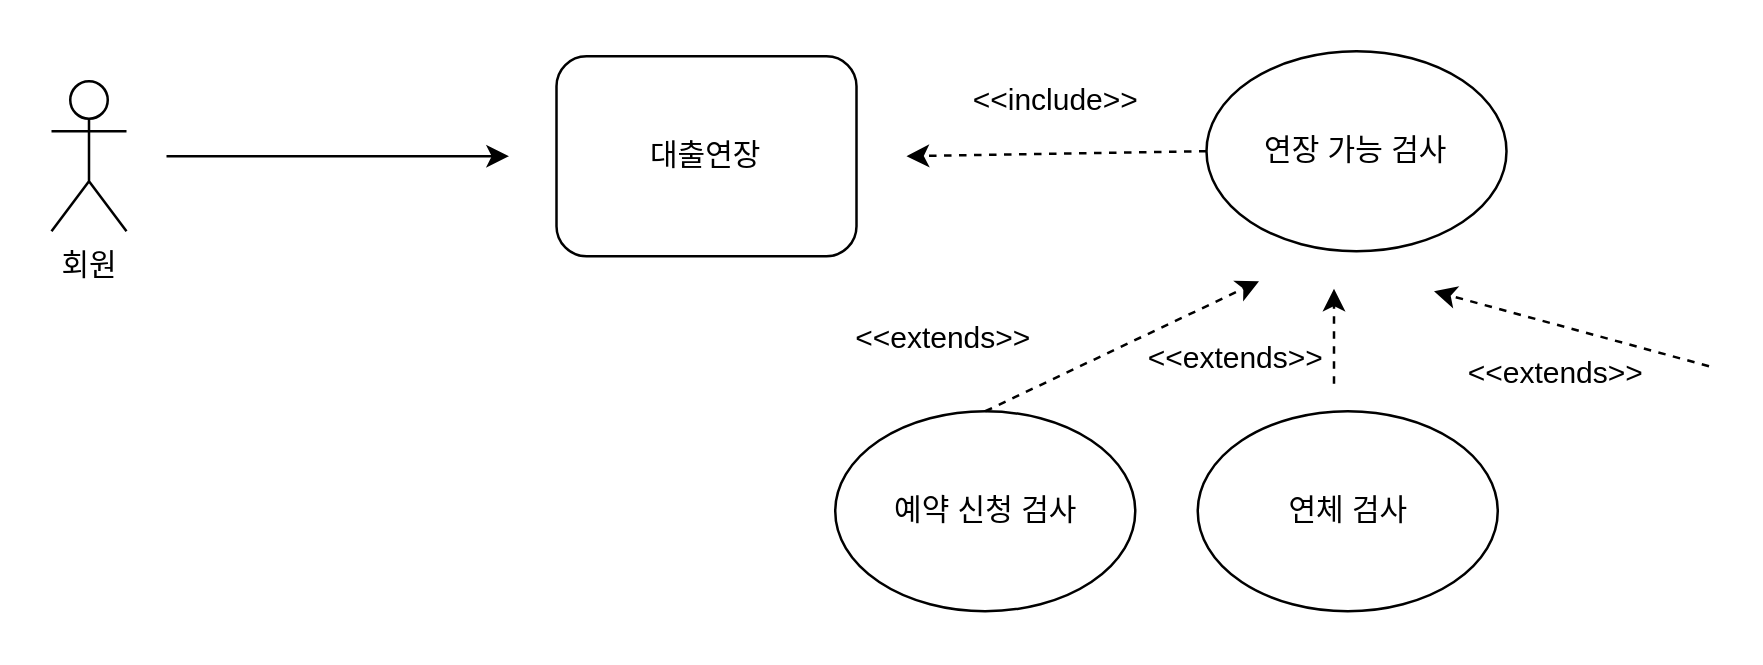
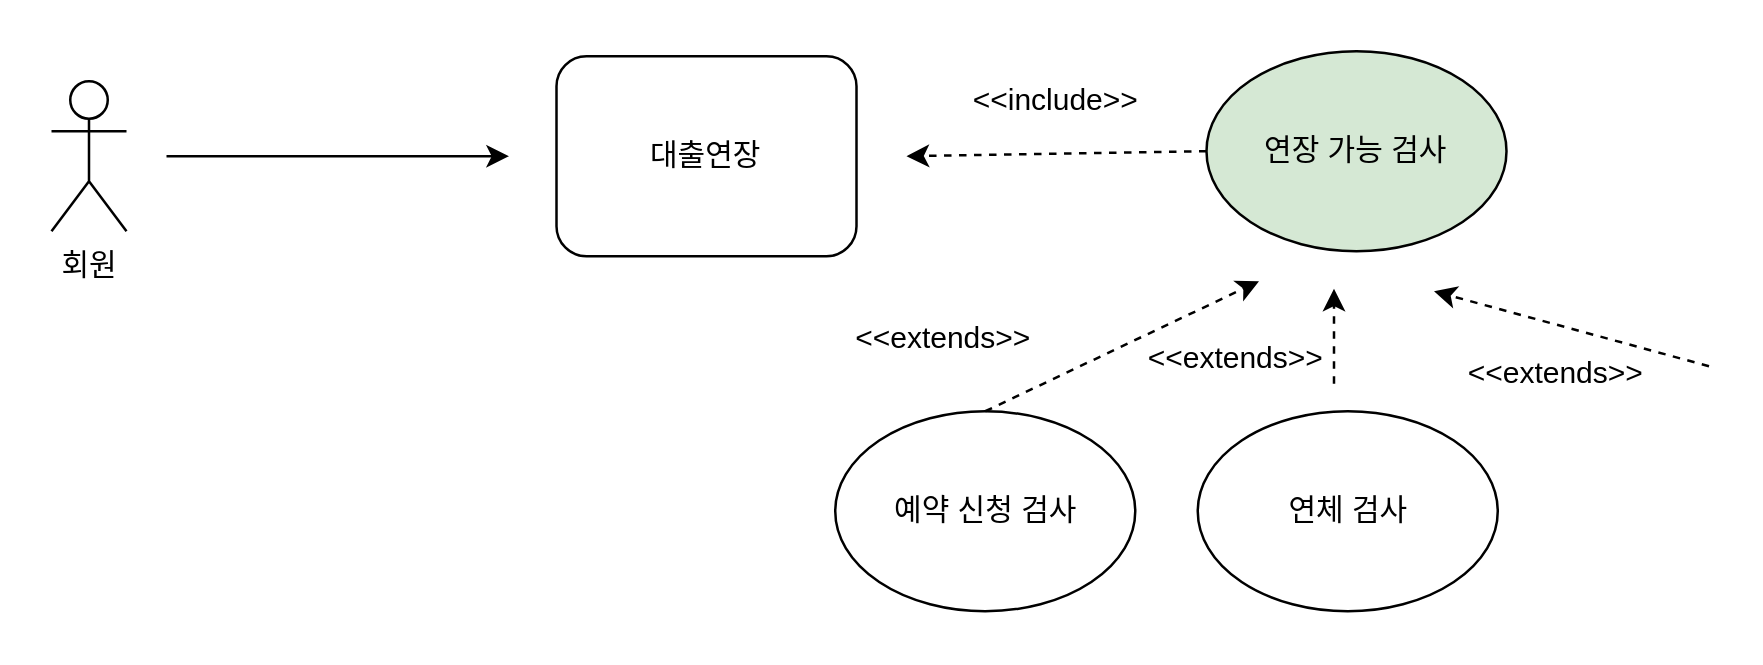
- <mxCell id="5" value="연장 가능 검사" style="ellipse;whiteSpace=wrap;html=1;" vertex="1" parent="1"><mxGeometry x="482" y="20" width="120" height="80" as="geometry" /></mxCell>
+ <mxCell id="5" value="연장 가능 검사" style="ellipse;whiteSpace=wrap;html=1;fillColor=#d5e8d4;" vertex="1" parent="1"><mxGeometry x="482" y="20" width="120" height="80" as="geometry" /></mxCell>
